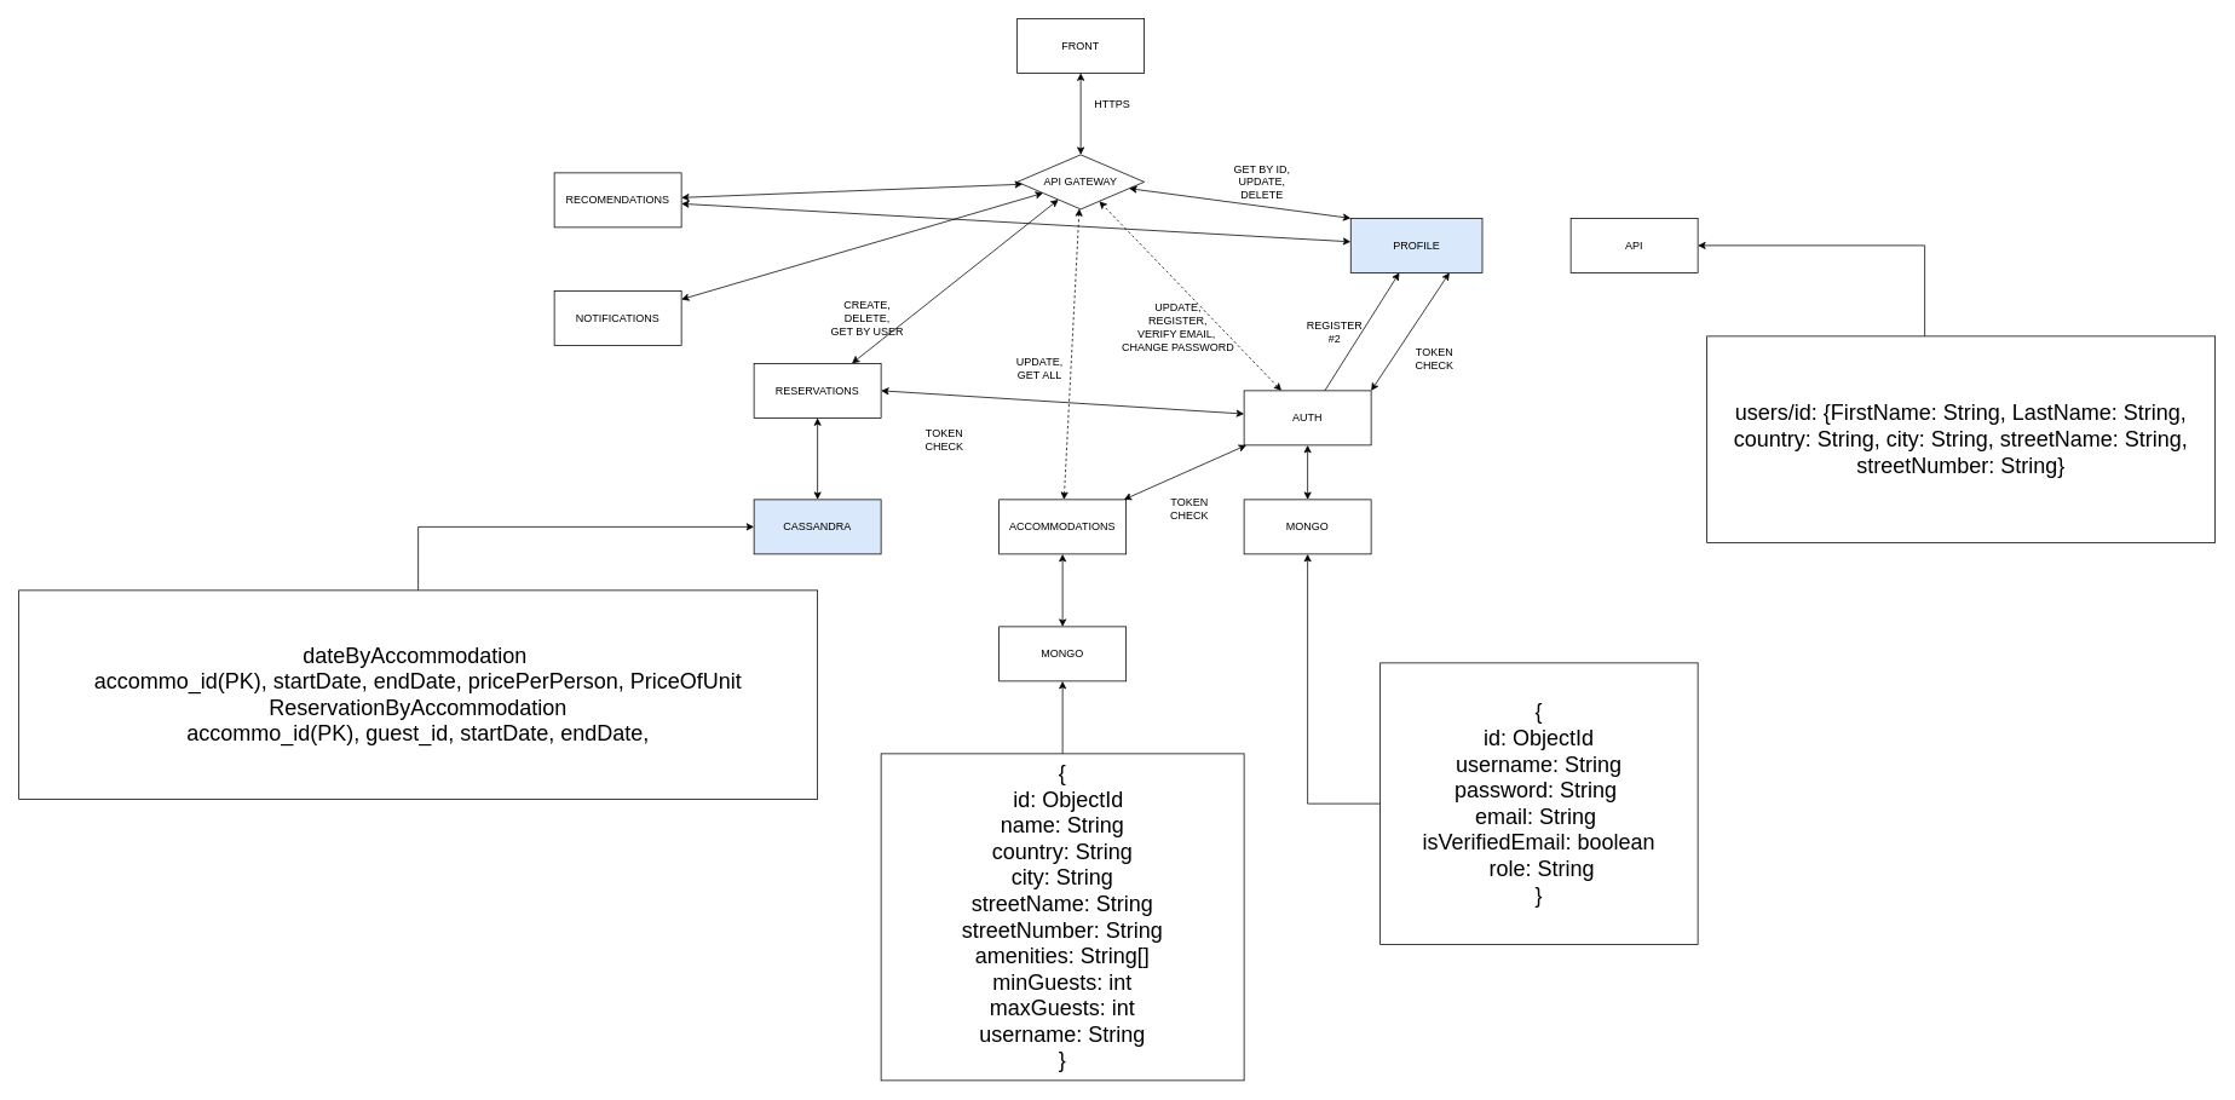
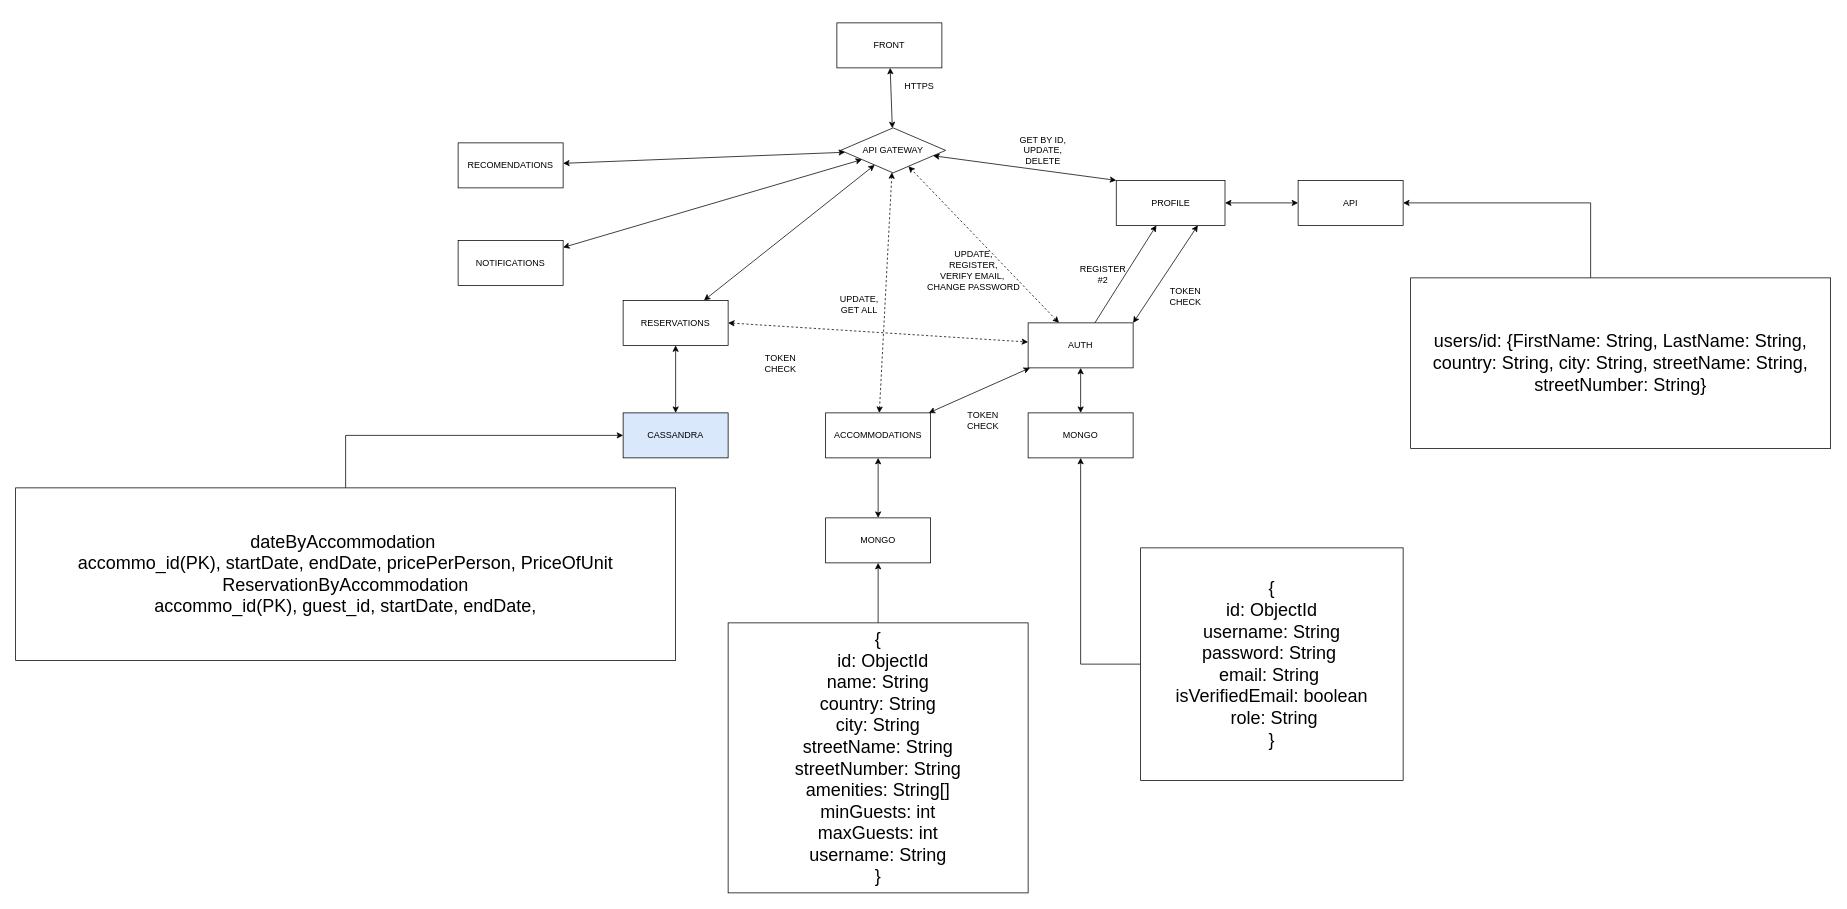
- <mxCell id="2" value="FRONT" style="whiteSpace=wrap;html=1;align=center;glass=0;" parent="1" vertex="1"><mxGeometry x="1120" y="20" width="140" height="60" as="geometry" /></mxCell>
+ <mxCell id="2" value="FRONT" style="whiteSpace=wrap;html=1;align=center;glass=0;" parent="1" vertex="1"><mxGeometry x="1115" y="30" width="140" height="60" as="geometry" /></mxCell>
- <mxCell id="22" value="" style="endArrow=classic;startArrow=classic;html=1;rounded=0;" parent="1" source="16" target="20" edge="1"><mxGeometry width="50" height="50" relative="1" as="geometry"><mxPoint x="1240" y="450" as="sourcePoint" /><mxPoint x="1290" y="400" as="targetPoint" /></mxGeometry></mxCell>
+ <mxCell id="22" value="" style="endArrow=classic;startArrow=classic;html=1;rounded=0;" parent="1" source="16" target="14" edge="1"><mxGeometry width="50" height="50" relative="1" as="geometry"><mxPoint x="1240" y="450" as="sourcePoint" /><mxPoint x="1290" y="400" as="targetPoint" /></mxGeometry></mxCell>
- <mxCell id="16" value="PROFILE" style="whiteSpace=wrap;html=1;align=center;glass=0;fillColor=#dae8fc;" parent="1" vertex="1"><mxGeometry x="1487.5" y="240" width="145" height="60" as="geometry" /></mxCell>
+ <mxCell id="16" value="PROFILE" style="whiteSpace=wrap;html=1;align=center;glass=0;" parent="1" vertex="1"><mxGeometry x="1487.5" y="240" width="145" height="60" as="geometry" /></mxCell>
- <mxCell id="35" value="&lt;div&gt;CREATE,&lt;/div&gt;&lt;div&gt;DELETE,&lt;/div&gt;&lt;div&gt;GET BY USER&lt;br&gt;&lt;/div&gt;" style="text;html=1;strokeColor=none;fillColor=none;align=center;verticalAlign=middle;whiteSpace=wrap;rounded=0;" parent="1" vertex="1"><mxGeometry x="910" y="320" width="90" height="60" as="geometry" /></mxCell>
- <mxCell id="44" value="" style="endArrow=classic;startArrow=classic;html=1;rounded=0;exitX=1;exitY=0.5;exitDx=0;exitDy=0;" edge="1" parent="1" source="18" target="15"><mxGeometry width="50" height="50" relative="1" as="geometry"><mxPoint x="1040" y="610" as="sourcePoint" /><mxPoint x="1090" y="560" as="targetPoint" /></mxGeometry></mxCell>
+ <mxCell id="44" value="" style="endArrow=classic;startArrow=classic;html=1;rounded=0;exitX=1;exitY=0.5;exitDx=0;exitDy=0;dashed=1;" edge="1" parent="1" source="18" target="15"><mxGeometry width="50" height="50" relative="1" as="geometry"><mxPoint x="1040" y="610" as="sourcePoint" /><mxPoint x="1090" y="560" as="targetPoint" /></mxGeometry></mxCell>
